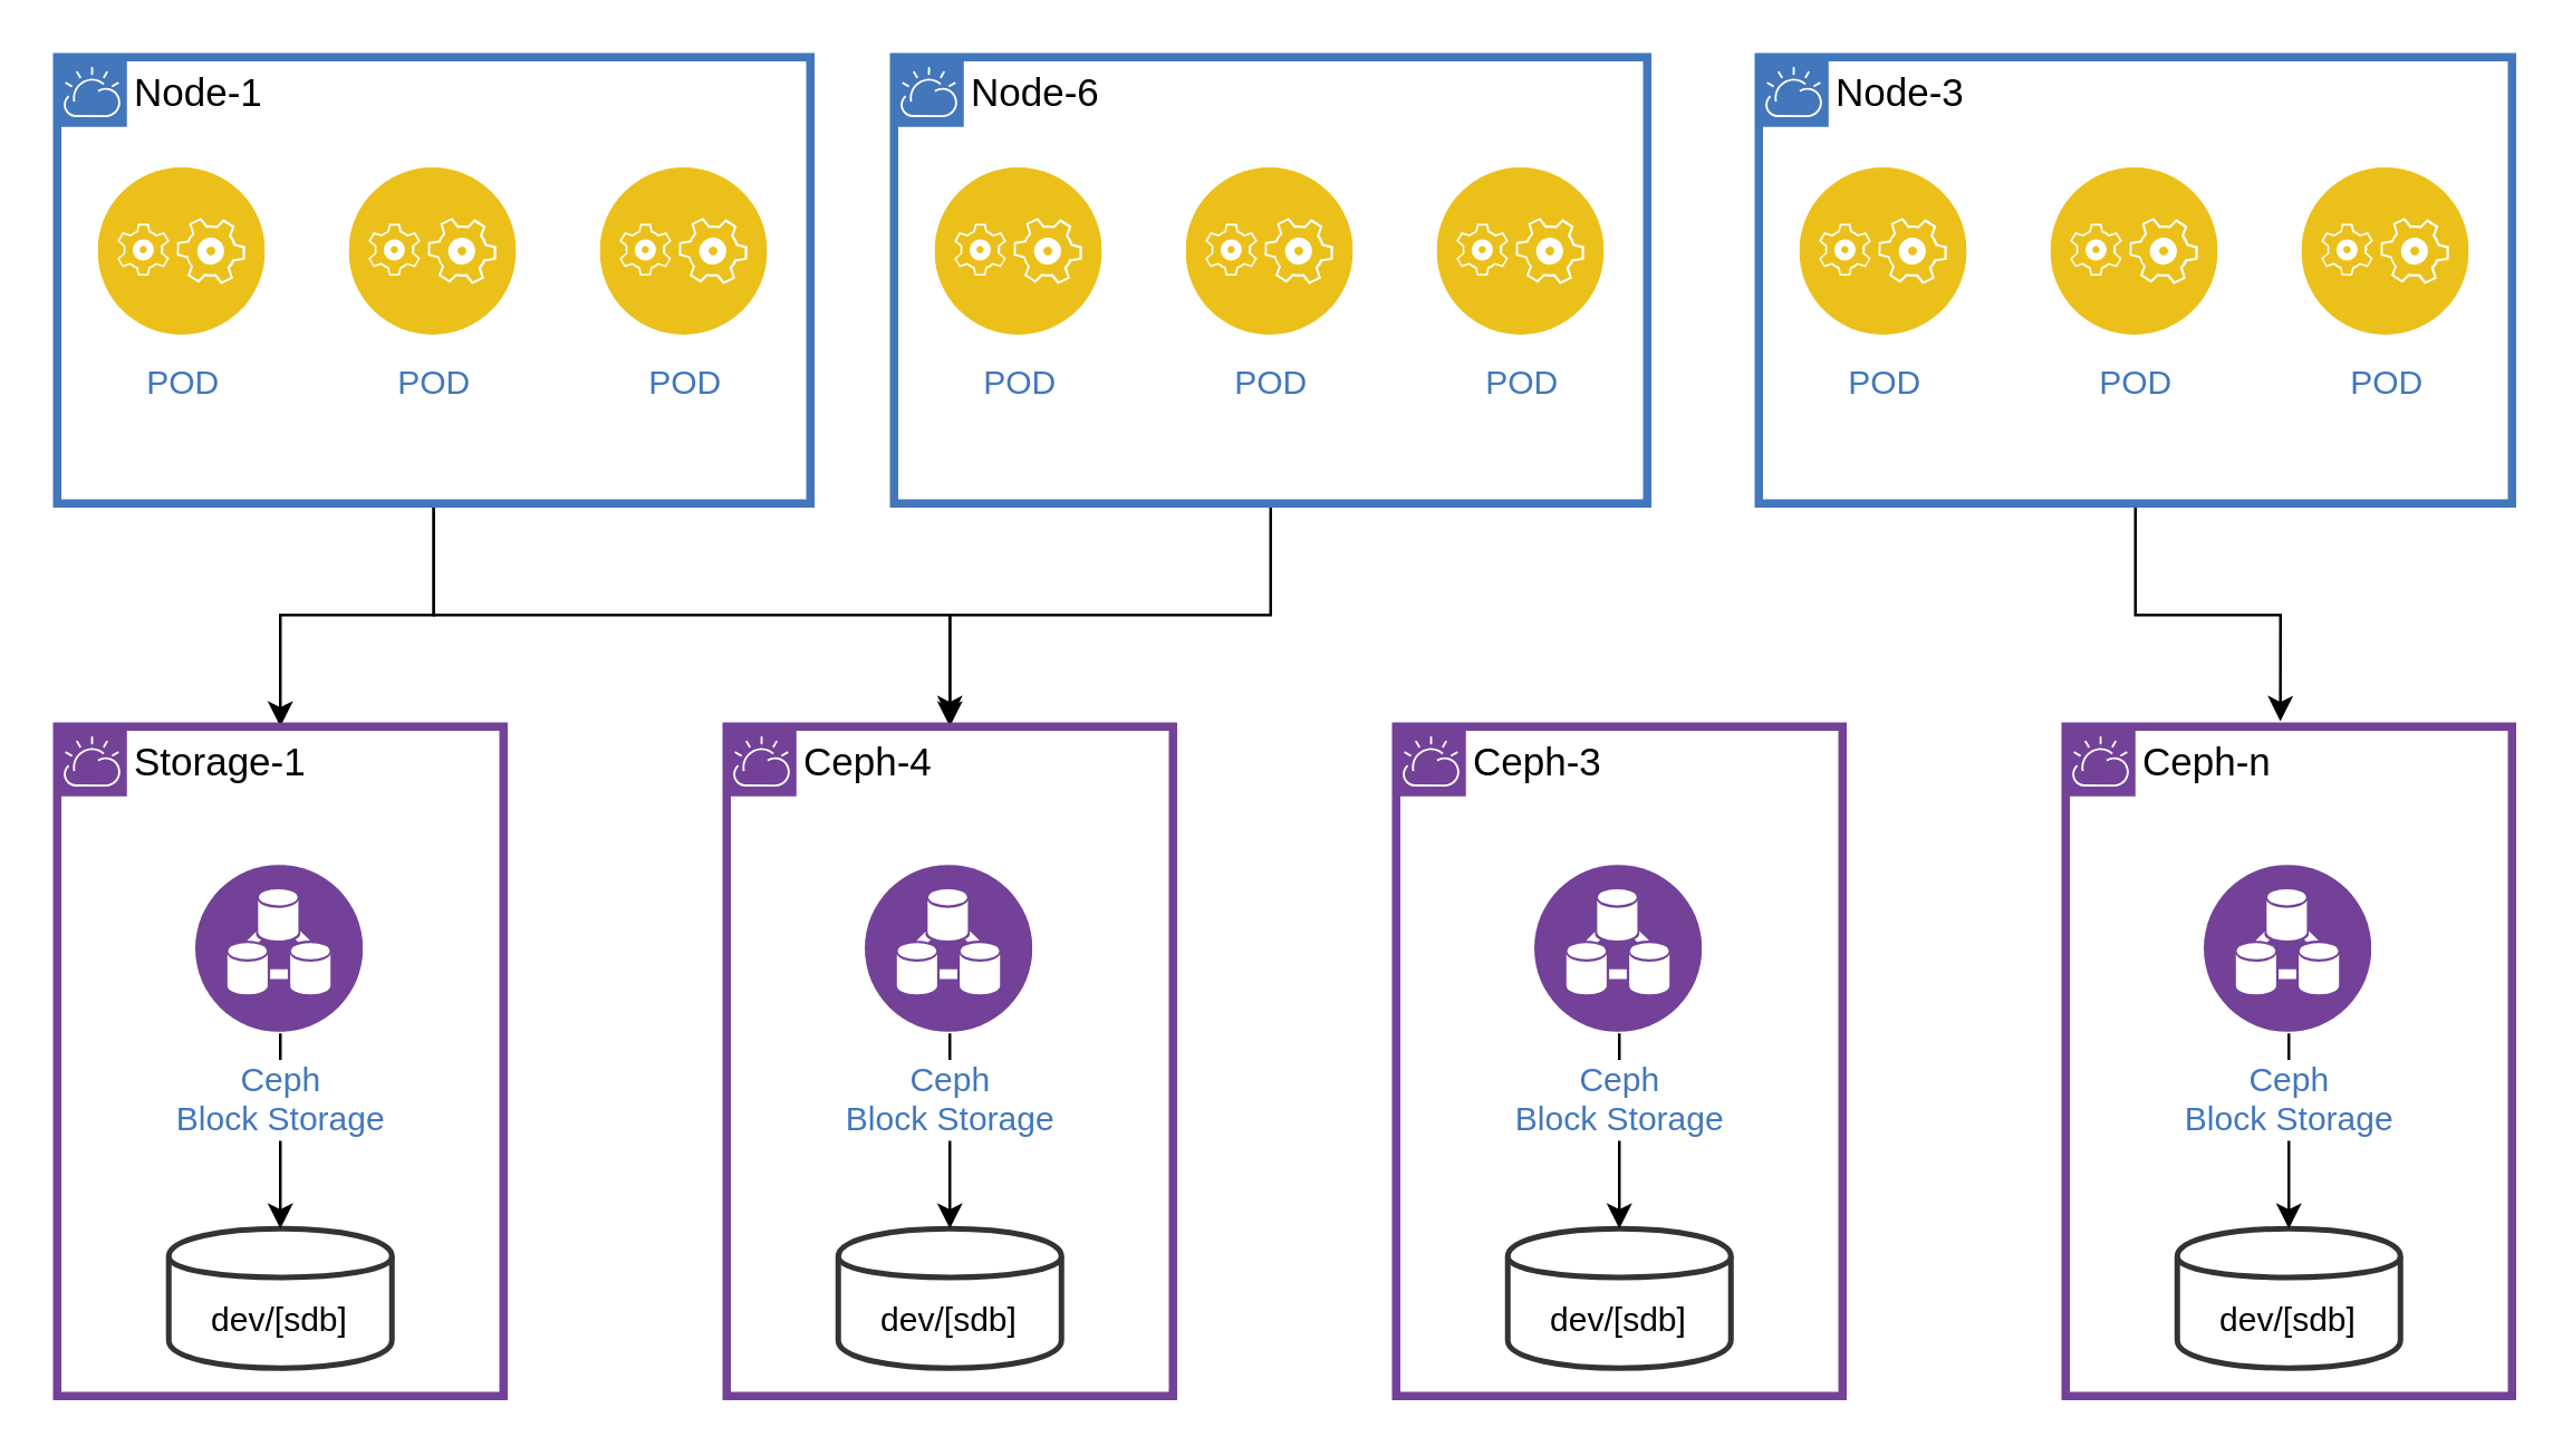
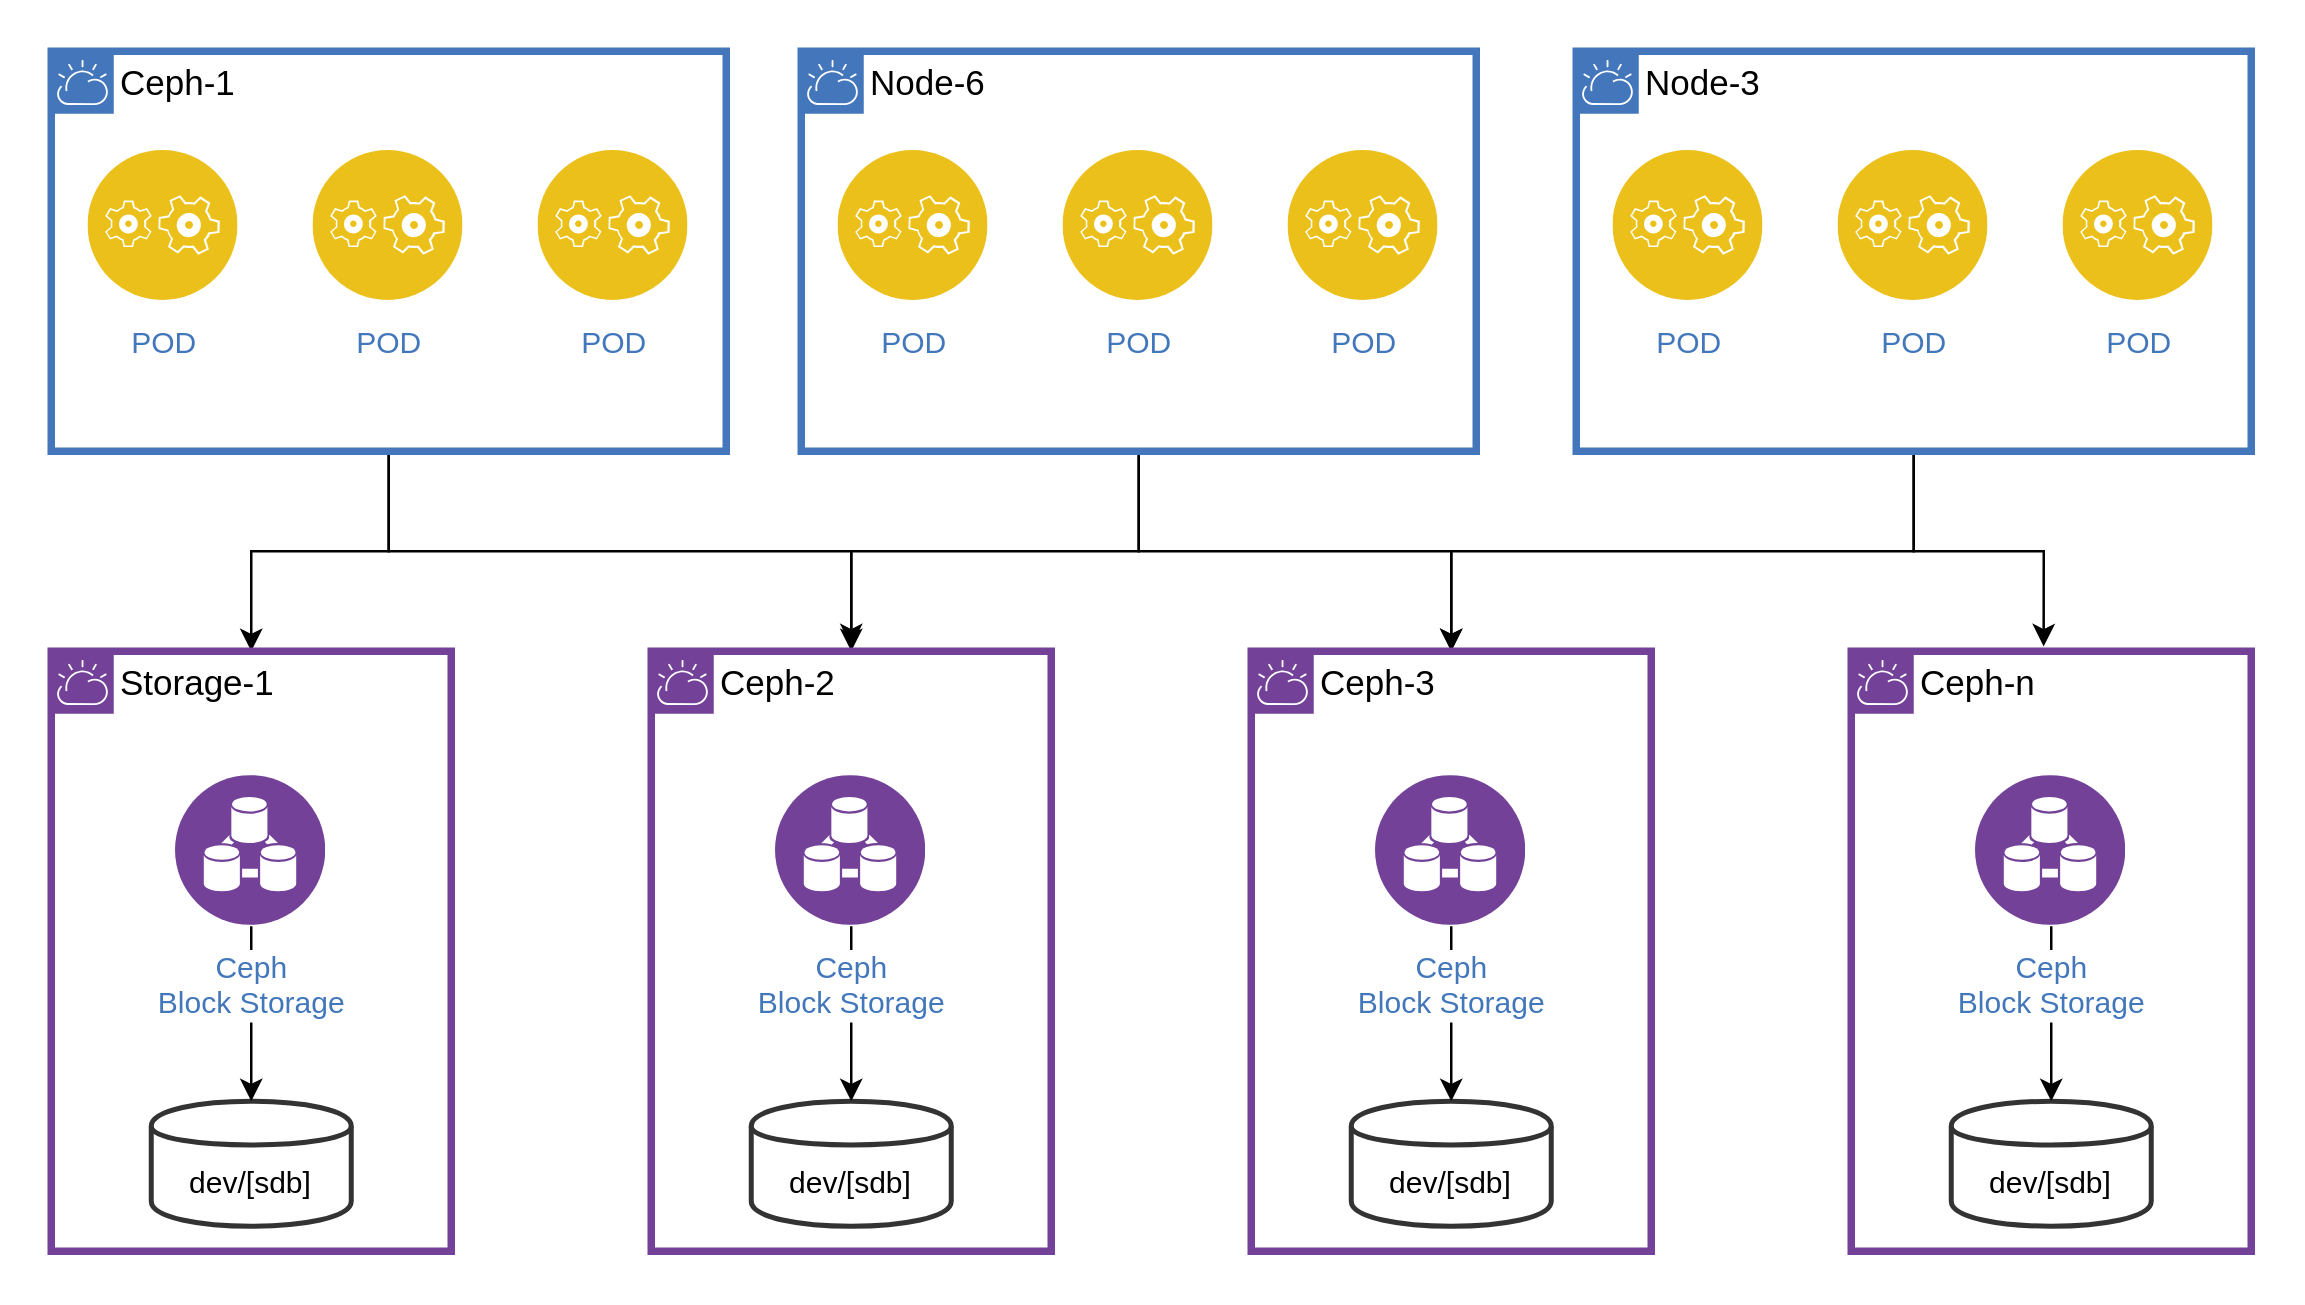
- <mxCell id="4" value="Node-1" style="shape=mxgraph.ibm.box;prType=cloud;fontStyle=0;verticalAlign=top;align=left;spacingLeft=32;spacingTop=4;fillColor=none;rounded=0;whiteSpace=wrap;html=1;strokeColor=#4376BB;strokeWidth=3;dashed=0;container=1;spacing=-4;collapsible=0;expand=0;recursiveResize=0;fontSize=14;" vertex="1" parent="1"><mxGeometry x="20" y="20" width="270" height="160" as="geometry" /></mxCell>
+ <mxCell id="4" value="Ceph-1" style="shape=mxgraph.ibm.box;prType=cloud;fontStyle=0;verticalAlign=top;align=left;spacingLeft=32;spacingTop=4;fillColor=none;rounded=0;whiteSpace=wrap;html=1;strokeColor=#4376BB;strokeWidth=3;dashed=0;container=1;spacing=-4;collapsible=0;expand=0;recursiveResize=0;fontSize=14;" vertex="1" parent="1"><mxGeometry x="20" y="20" width="270" height="160" as="geometry" /></mxCell>
+ <mxCell id="8" style="edgeStyle=orthogonalEdgeStyle;rounded=0;orthogonalLoop=1;jettySize=auto;html=1;fontSize=14;" edge="1" parent="1" source="10" target="28"><mxGeometry relative="1" as="geometry" /></mxCell>
+ <mxCell id="15" style="edgeStyle=orthogonalEdgeStyle;rounded=0;orthogonalLoop=1;jettySize=auto;html=1;fontSize=14;" edge="1" parent="1" source="16" target="28"><mxGeometry relative="1" as="geometry" /></mxCell>
- <mxCell id="24" value="Ceph-4" style="shape=mxgraph.ibm.box;prType=cloud;fontStyle=0;verticalAlign=top;align=left;spacingLeft=32;spacingTop=4;fillColor=none;rounded=0;whiteSpace=wrap;html=1;strokeColor=#734198;strokeWidth=3;dashed=0;container=1;spacing=-4;collapsible=0;expand=0;recursiveResize=0;fontSize=14;" vertex="1" parent="1"><mxGeometry x="260" y="260" width="160" height="240" as="geometry" /></mxCell>
+ <mxCell id="24" value="Ceph-2" style="shape=mxgraph.ibm.box;prType=cloud;fontStyle=0;verticalAlign=top;align=left;spacingLeft=32;spacingTop=4;fillColor=none;rounded=0;whiteSpace=wrap;html=1;strokeColor=#734198;strokeWidth=3;dashed=0;container=1;spacing=-4;collapsible=0;expand=0;recursiveResize=0;fontSize=14;" vertex="1" parent="1"><mxGeometry x="260" y="260" width="160" height="240" as="geometry" /></mxCell>
